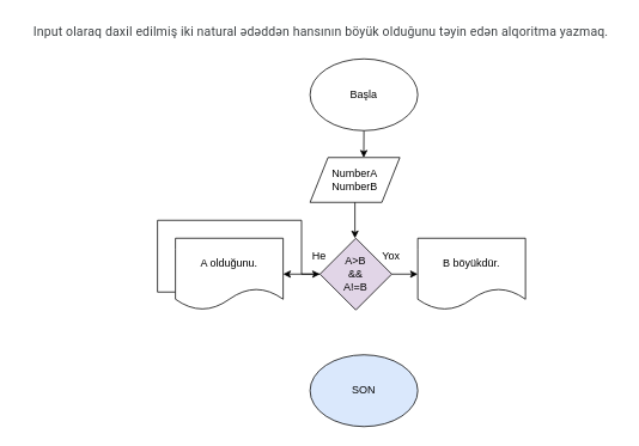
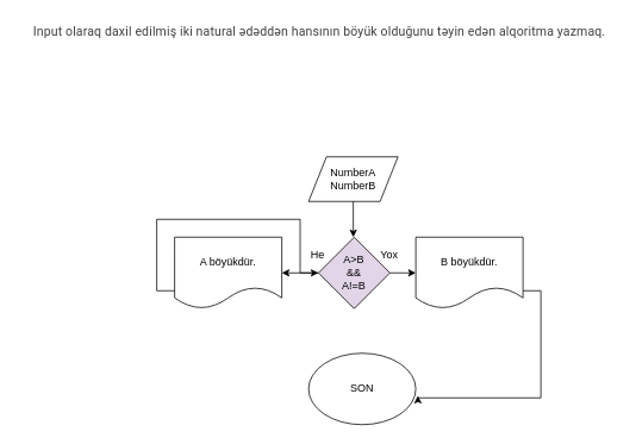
- <mxCell id="4" value="Başla" style="ellipse;whiteSpace=wrap;html=1;" vertex="1" parent="1"><mxGeometry x="345" y="65" width="120" height="80" as="geometry" /></mxCell>
- <mxCell id="3" style="edgeStyle=orthogonalEdgeStyle;rounded=0;orthogonalLoop=1;jettySize=auto;html=1;exitX=0.5;exitY=1;exitDx=0;exitDy=0;entryX=0.598;entryY=0.003;entryDx=0;entryDy=0;entryPerimeter=0;" edge="1" parent="1" source="4" target="5"><mxGeometry relative="1" as="geometry" /></mxCell>
- <mxCell id="13" value="A olduğunu." style="shape=document;whiteSpace=wrap;html=1;boundedLbl=1;" vertex="1" parent="1"><mxGeometry x="195" y="265" width="120" height="80" as="geometry" /></mxCell>
+ <mxCell id="13" value="A böyükdür." style="shape=document;whiteSpace=wrap;html=1;boundedLbl=1;" vertex="1" parent="1"><mxGeometry x="195" y="265" width="120" height="80" as="geometry" /></mxCell>
- <mxCell id="16" value="SON" style="ellipse;whiteSpace=wrap;html=1;fillColor=#dae8fc;" vertex="1" parent="1"><mxGeometry x="345" y="395" width="120" height="80" as="geometry" /></mxCell>
+ <mxCell id="16" value="SON" style="ellipse;whiteSpace=wrap;html=1;" vertex="1" parent="1"><mxGeometry x="345" y="395" width="120" height="80" as="geometry" /></mxCell>
+ <mxCell id="14" style="edgeStyle=orthogonalEdgeStyle;rounded=0;orthogonalLoop=1;jettySize=auto;html=1;exitX=1;exitY=0.75;exitDx=0;exitDy=0;entryX=1.019;entryY=0.596;entryDx=0;entryDy=0;entryPerimeter=0;" edge="1" parent="1" source="15" target="16"><mxGeometry relative="1" as="geometry"><Array as="points"><mxPoint x="605" y="325" /><mxPoint x="605" y="445" /><mxPoint x="467" y="445" /></Array></mxGeometry></mxCell>
